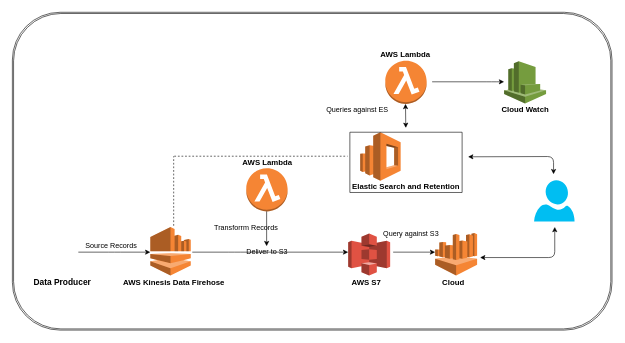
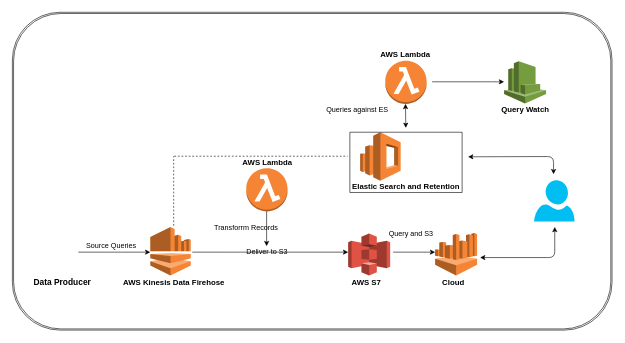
- <mxCell id="33" value="Cloud Watch" style="text;strokeColor=none;fillColor=none;html=1;fontSize=13;fontStyle=1;verticalAlign=middle;align=center;" vertex="1" parent="1"><mxGeometry x="830" y="162" width="90" height="40" as="geometry" /></mxCell>
+ <mxCell id="33" value="Query Watch" style="text;strokeColor=none;fillColor=none;html=1;fontSize=13;fontStyle=1;verticalAlign=middle;align=center;" vertex="1" parent="1"><mxGeometry x="830" y="162" width="90" height="40" as="geometry" /></mxCell>
- <mxCell id="21" value="Query against S3" style="text;html=1;strokeColor=none;fillColor=none;align=center;verticalAlign=middle;whiteSpace=wrap;rounded=0;" vertex="1" parent="1"><mxGeometry x="630" y="380" width="110" height="20" as="geometry" /></mxCell>
+ <mxCell id="21" value="Query and S3" style="text;html=1;strokeColor=none;fillColor=none;align=center;verticalAlign=middle;whiteSpace=wrap;rounded=0;" vertex="1" parent="1"><mxGeometry x="630" y="380" width="110" height="20" as="geometry" /></mxCell>
- <mxCell id="11" value="Source Records" style="text;html=1;strokeColor=none;fillColor=none;align=center;verticalAlign=middle;whiteSpace=wrap;rounded=0;" vertex="1" parent="1"><mxGeometry x="130" y="400" width="110" height="20" as="geometry" /></mxCell>
+ <mxCell id="11" value="Source Queries" style="text;html=1;strokeColor=none;fillColor=none;align=center;verticalAlign=middle;whiteSpace=wrap;rounded=0;" vertex="1" parent="1"><mxGeometry x="130" y="400" width="110" height="20" as="geometry" /></mxCell>
